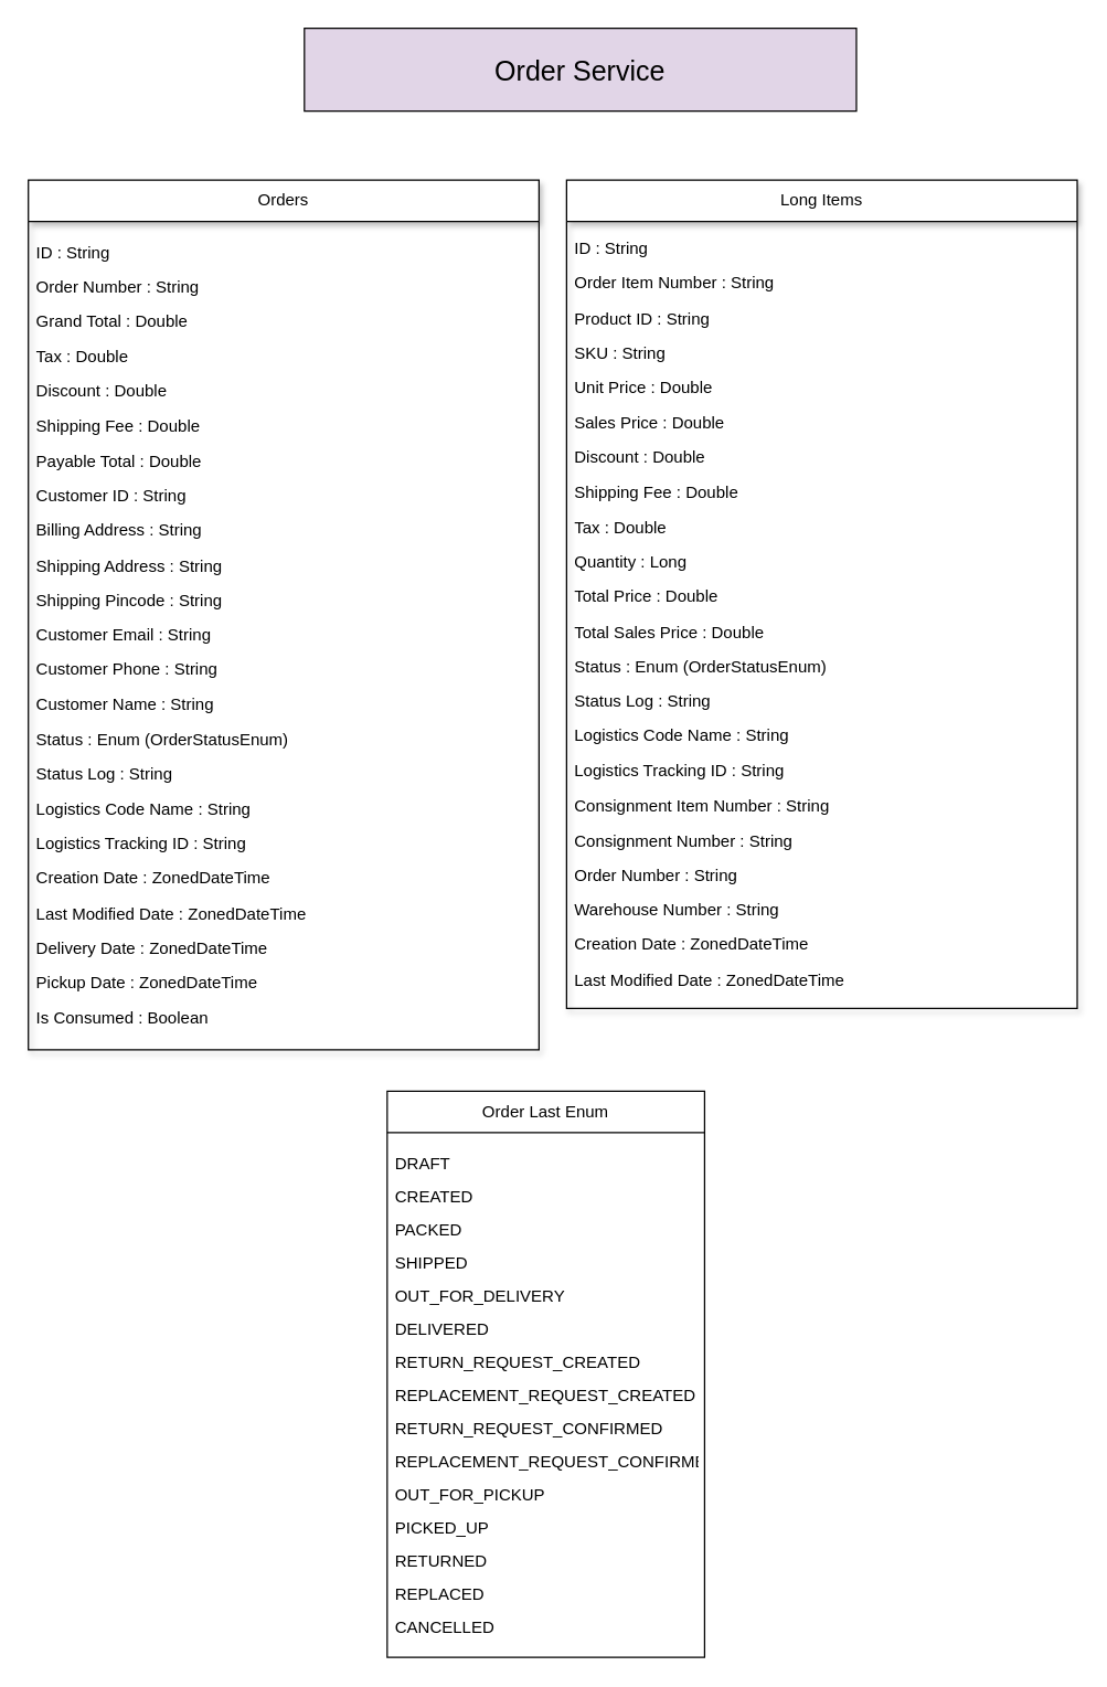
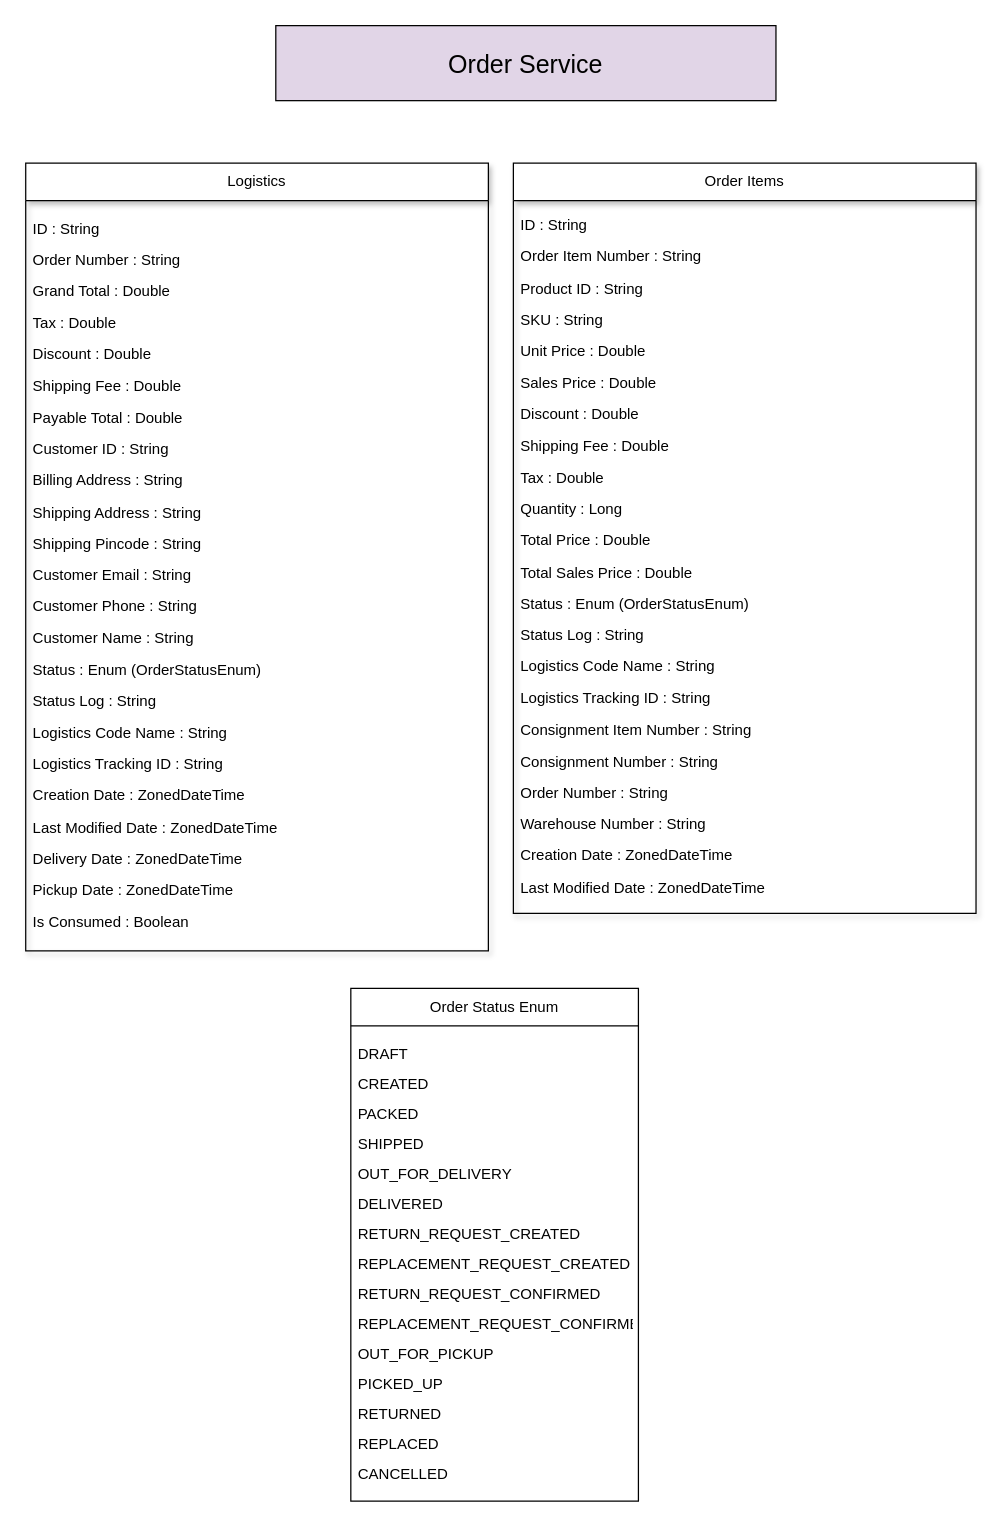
- <mxCell id="3" value="Orders" style="swimlane;fontStyle=0;childLayout=stackLayout;horizontal=1;startSize=30;horizontalStack=0;resizeParent=1;resizeParentMax=0;resizeLast=0;collapsible=1;marginBottom=0;whiteSpace=wrap;html=1;shadow=1;" vertex="1" parent="1"><mxGeometry x="20" y="130" width="370" height="630" as="geometry" /></mxCell>
+ <mxCell id="3" value="Logistics" style="swimlane;fontStyle=0;childLayout=stackLayout;horizontal=1;startSize=30;horizontalStack=0;resizeParent=1;resizeParentMax=0;resizeLast=0;collapsible=1;marginBottom=0;whiteSpace=wrap;html=1;shadow=1;" vertex="1" parent="1"><mxGeometry x="20" y="130" width="370" height="630" as="geometry" /></mxCell>
- <mxCell id="5" value="Long Items" style="swimlane;fontStyle=0;childLayout=stackLayout;horizontal=1;startSize=30;horizontalStack=0;resizeParent=1;resizeParentMax=0;resizeLast=0;collapsible=1;marginBottom=0;whiteSpace=wrap;html=1;shadow=1;" vertex="1" parent="1"><mxGeometry x="410" y="130" width="370" height="600" as="geometry" /></mxCell>
+ <mxCell id="5" value="Order Items" style="swimlane;fontStyle=0;childLayout=stackLayout;horizontal=1;startSize=30;horizontalStack=0;resizeParent=1;resizeParentMax=0;resizeLast=0;collapsible=1;marginBottom=0;whiteSpace=wrap;html=1;shadow=1;" vertex="1" parent="1"><mxGeometry x="410" y="130" width="370" height="600" as="geometry" /></mxCell>
- <mxCell id="7" value="Order Last Enum" style="swimlane;fontStyle=0;childLayout=stackLayout;horizontal=1;startSize=30;horizontalStack=0;resizeParent=1;resizeParentMax=0;resizeLast=0;collapsible=1;marginBottom=0;whiteSpace=wrap;html=1;" vertex="1" parent="1"><mxGeometry x="280" y="790" width="230" height="410" as="geometry" /></mxCell>
+ <mxCell id="7" value="Order Status Enum" style="swimlane;fontStyle=0;childLayout=stackLayout;horizontal=1;startSize=30;horizontalStack=0;resizeParent=1;resizeParentMax=0;resizeLast=0;collapsible=1;marginBottom=0;whiteSpace=wrap;html=1;" vertex="1" parent="1"><mxGeometry x="280" y="790" width="230" height="410" as="geometry" /></mxCell>
